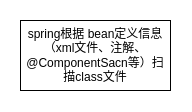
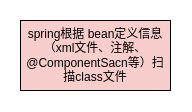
- <mxCell id="2" value="spring根据 bean定义信息（xml文件、注解、@ComponentSacn等）扫描class文件" style="rounded=0;whiteSpace=wrap;html=1;" vertex="1" parent="1"><mxGeometry x="20" y="20" width="150" height="70" as="geometry" /></mxCell>
+ <mxCell id="2" value="spring根据 bean定义信息（xml文件、注解、@ComponentSacn等）扫描class文件" style="rounded=0;whiteSpace=wrap;html=1;fillColor=#f8cecc;" vertex="1" parent="1"><mxGeometry x="20" y="20" width="150" height="70" as="geometry" /></mxCell>
